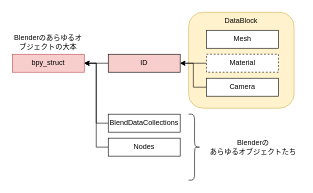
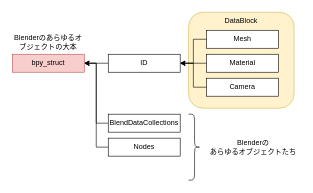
+ <mxCell id="6" style="edgeStyle=orthogonalEdgeStyle;rounded=0;orthogonalLoop=1;jettySize=auto;html=1;exitX=0;exitY=0.5;exitDx=0;exitDy=0;entryX=1;entryY=0.5;entryDx=0;entryDy=0;" edge="1" parent="1" source="7" target="5"><mxGeometry relative="1" as="geometry" /></mxCell>
- <mxCell id="5" value="ID" style="rounded=0;whiteSpace=wrap;html=1;fillColor=#f8cecc;" vertex="1" parent="1"><mxGeometry x="180" y="90" width="120" height="30" as="geometry" /></mxCell>
+ <mxCell id="5" value="ID" style="rounded=0;whiteSpace=wrap;html=1;" vertex="1" parent="1"><mxGeometry x="180" y="90" width="120" height="30" as="geometry" /></mxCell>
- <mxCell id="9" value="Material" style="rounded=0;whiteSpace=wrap;html=1;dashed=1;" vertex="1" parent="1"><mxGeometry x="344" y="90" width="120" height="30" as="geometry" /></mxCell>
+ <mxCell id="9" value="Material" style="rounded=0;whiteSpace=wrap;html=1;" vertex="1" parent="1"><mxGeometry x="344" y="90" width="120" height="30" as="geometry" /></mxCell>
